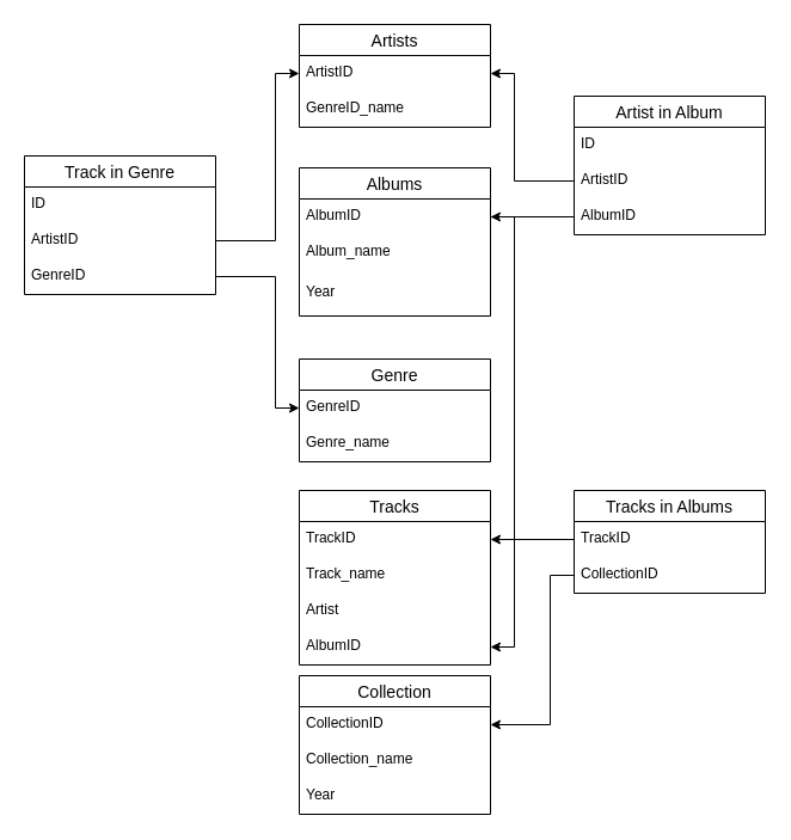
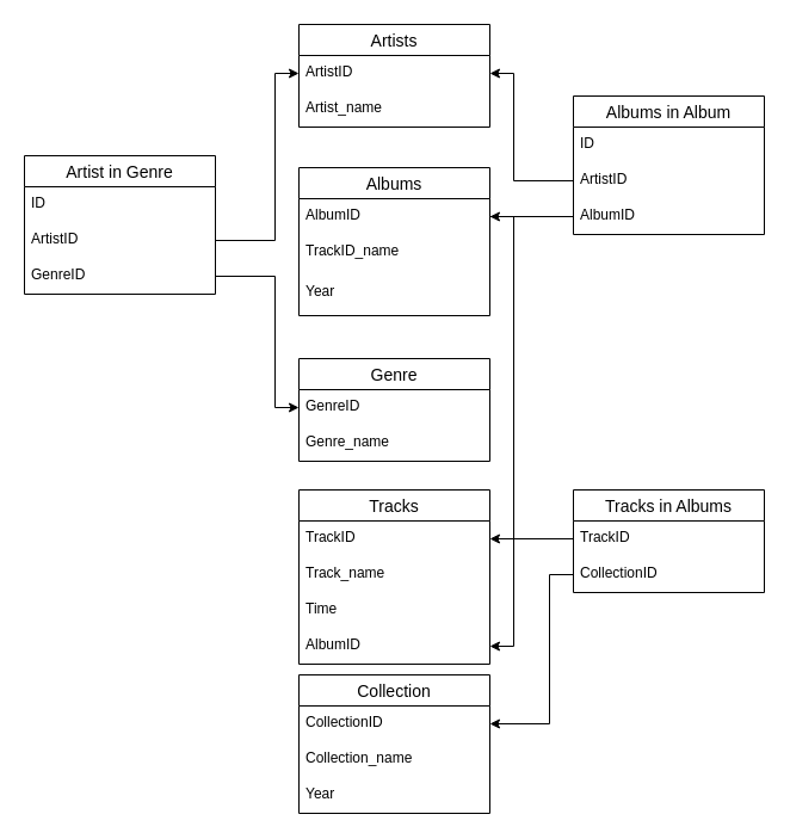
- <mxCell id="16" value="GenreID_name" style="text;strokeColor=none;fillColor=none;spacingLeft=4;spacingRight=4;overflow=hidden;rotatable=0;points=[[0,0.5],[1,0.5]];portConstraint=eastwest;fontSize=12;" parent="14" vertex="1"><mxGeometry y="56" width="160" height="30" as="geometry" /></mxCell>
+ <mxCell id="16" value="Artist_name" style="text;strokeColor=none;fillColor=none;spacingLeft=4;spacingRight=4;overflow=hidden;rotatable=0;points=[[0,0.5],[1,0.5]];portConstraint=eastwest;fontSize=12;" parent="14" vertex="1"><mxGeometry y="56" width="160" height="30" as="geometry" /></mxCell>
- <mxCell id="25" value="Artist in Album" style="swimlane;fontStyle=0;childLayout=stackLayout;horizontal=1;startSize=26;horizontalStack=0;resizeParent=1;resizeParentMax=0;resizeLast=0;collapsible=1;marginBottom=0;align=center;fontSize=14;" parent="1" vertex="1"><mxGeometry x="480" y="80" width="160" height="116" as="geometry" /></mxCell>
+ <mxCell id="25" value="Albums in Album" style="swimlane;fontStyle=0;childLayout=stackLayout;horizontal=1;startSize=26;horizontalStack=0;resizeParent=1;resizeParentMax=0;resizeLast=0;collapsible=1;marginBottom=0;align=center;fontSize=14;" parent="1" vertex="1"><mxGeometry x="480" y="80" width="160" height="116" as="geometry" /></mxCell>
- <mxCell id="29" value="Track in Genre" style="swimlane;fontStyle=0;childLayout=stackLayout;horizontal=1;startSize=26;horizontalStack=0;resizeParent=1;resizeParentMax=0;resizeLast=0;collapsible=1;marginBottom=0;align=center;fontSize=14;" parent="1" vertex="1"><mxGeometry x="20" y="130" width="160" height="116" as="geometry" /></mxCell>
+ <mxCell id="29" value="Artist in Genre" style="swimlane;fontStyle=0;childLayout=stackLayout;horizontal=1;startSize=26;horizontalStack=0;resizeParent=1;resizeParentMax=0;resizeLast=0;collapsible=1;marginBottom=0;align=center;fontSize=14;" parent="1" vertex="1"><mxGeometry x="20" y="130" width="160" height="116" as="geometry" /></mxCell>
- <mxCell id="4" value="Album_name" style="text;strokeColor=none;fillColor=none;spacingLeft=4;spacingRight=4;overflow=hidden;rotatable=0;points=[[0,0.5],[1,0.5]];portConstraint=eastwest;fontSize=12;" parent="2" vertex="1"><mxGeometry y="56" width="160" height="34" as="geometry" /></mxCell>
+ <mxCell id="4" value="TrackID_name" style="text;strokeColor=none;fillColor=none;spacingLeft=4;spacingRight=4;overflow=hidden;rotatable=0;points=[[0,0.5],[1,0.5]];portConstraint=eastwest;fontSize=12;" parent="2" vertex="1"><mxGeometry y="56" width="160" height="34" as="geometry" /></mxCell>
- <mxCell id="9" value="Artist" style="text;strokeColor=none;fillColor=none;spacingLeft=4;spacingRight=4;overflow=hidden;rotatable=0;points=[[0,0.5],[1,0.5]];portConstraint=eastwest;fontSize=12;" parent="6" vertex="1"><mxGeometry y="86" width="160" height="30" as="geometry" /></mxCell>
+ <mxCell id="9" value="Time" style="text;strokeColor=none;fillColor=none;spacingLeft=4;spacingRight=4;overflow=hidden;rotatable=0;points=[[0,0.5],[1,0.5]];portConstraint=eastwest;fontSize=12;" parent="6" vertex="1"><mxGeometry y="86" width="160" height="30" as="geometry" /></mxCell>
